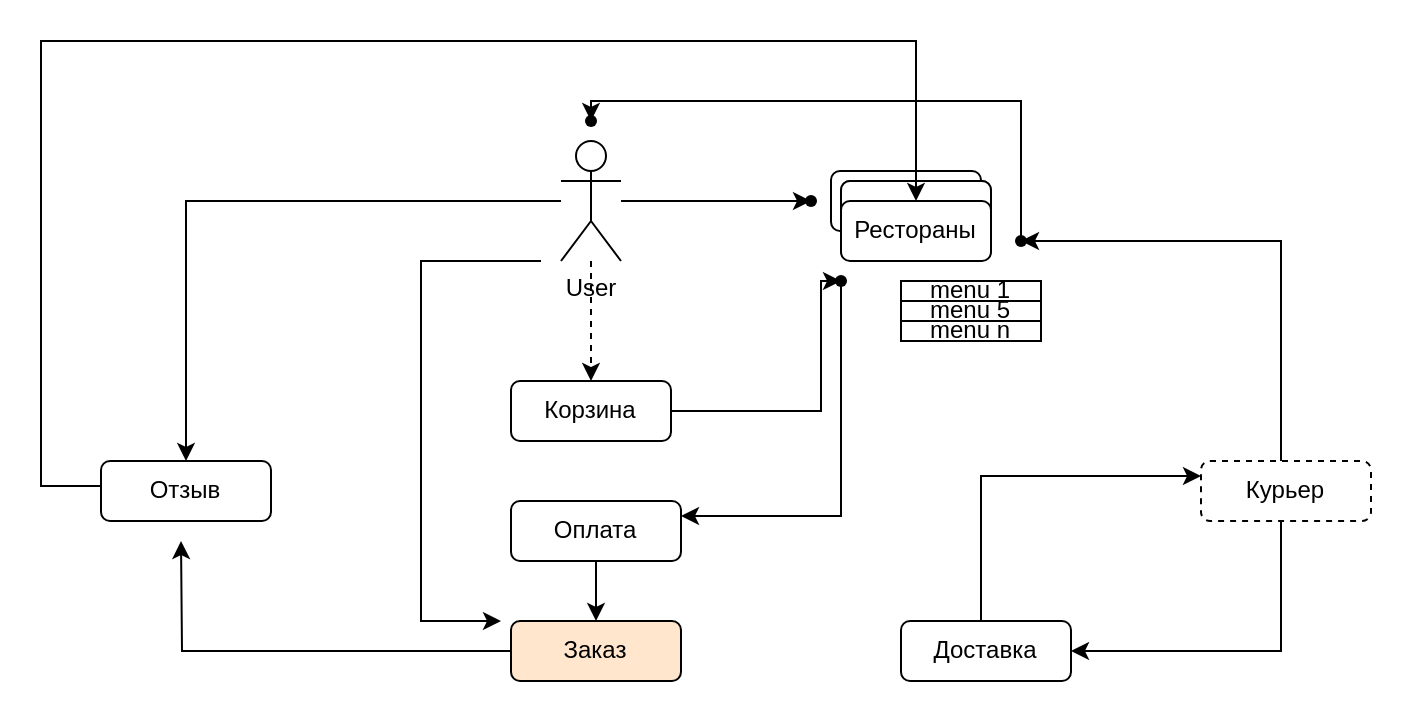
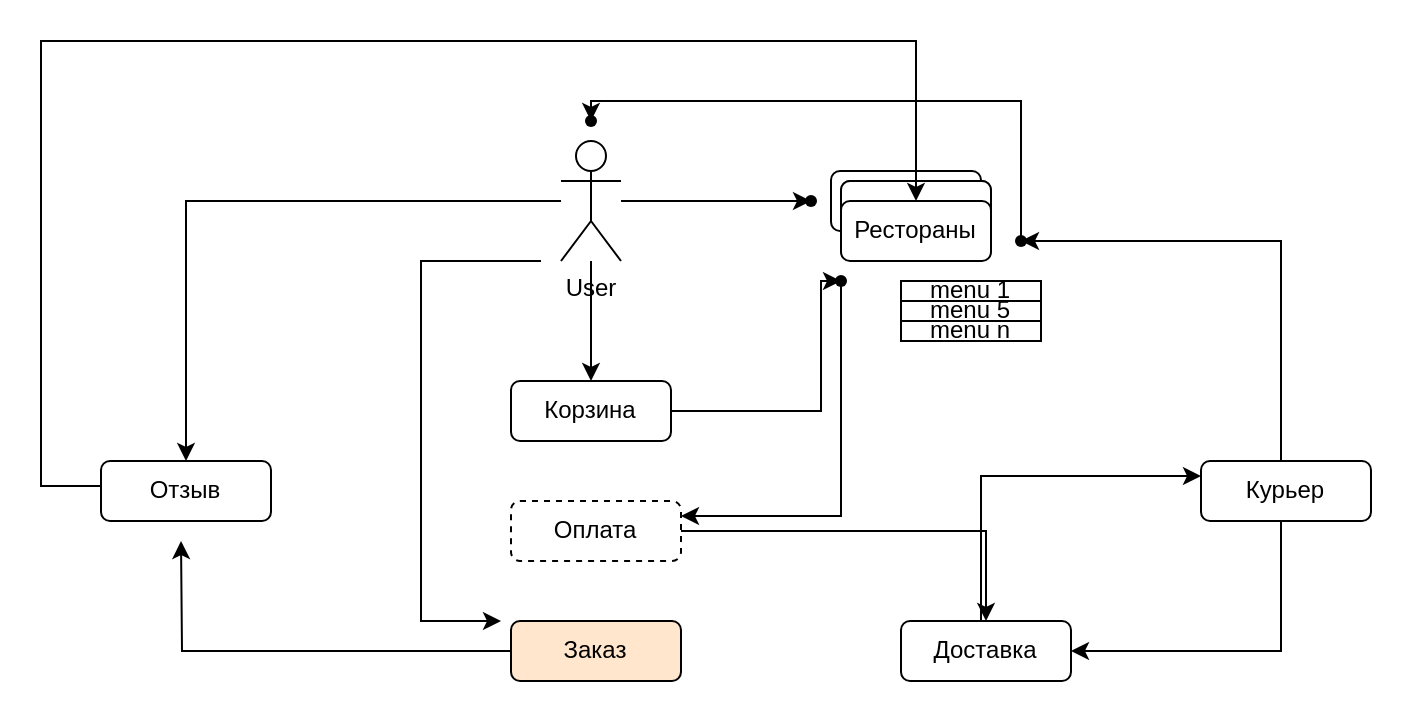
- <mxCell id="3" value="" style="edgeStyle=orthogonalEdgeStyle;rounded=0;orthogonalLoop=1;jettySize=auto;html=1;dashed=1;" edge="1" parent="1" source="6" target="13"><mxGeometry relative="1" as="geometry" /></mxCell>
+ <mxCell id="3" value="" style="edgeStyle=orthogonalEdgeStyle;rounded=0;orthogonalLoop=1;jettySize=auto;html=1;" edge="1" parent="1" source="6" target="13"><mxGeometry relative="1" as="geometry" /></mxCell>
- <mxCell id="27" value="Курьер" style="rounded=1;whiteSpace=wrap;html=1;dashed=1;" vertex="1" parent="1"><mxGeometry x="600" y="230" width="85" height="30" as="geometry" /></mxCell>
+ <mxCell id="27" value="Курьер" style="rounded=1;whiteSpace=wrap;html=1;" vertex="1" parent="1"><mxGeometry x="600" y="230" width="85" height="30" as="geometry" /></mxCell>
- <mxCell id="15" value="Оплата" style="rounded=1;whiteSpace=wrap;html=1;" vertex="1" parent="1"><mxGeometry x="255" y="250" width="85" height="30" as="geometry" /></mxCell>
+ <mxCell id="15" value="Оплата" style="rounded=1;whiteSpace=wrap;html=1;dashed=1;" vertex="1" parent="1"><mxGeometry x="255" y="250" width="85" height="30" as="geometry" /></mxCell>
- <mxCell id="14" value="" style="edgeStyle=orthogonalEdgeStyle;rounded=0;orthogonalLoop=1;jettySize=auto;html=1;" edge="1" parent="1" source="15" target="22"><mxGeometry relative="1" as="geometry" /></mxCell>
+ <mxCell id="14" value="" style="edgeStyle=orthogonalEdgeStyle;rounded=0;orthogonalLoop=1;jettySize=auto;html=1;" edge="1" parent="1" source="15" target="24"><mxGeometry relative="1" as="geometry" /></mxCell>
